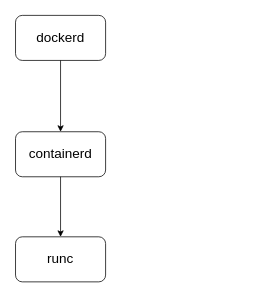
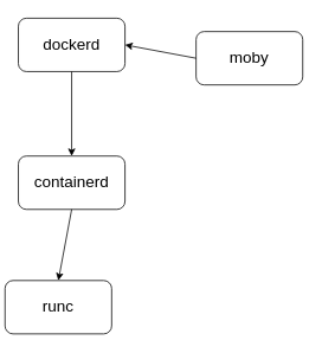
+ <mxCell id="8" value="" style="endArrow=classic;html=1;entryX=1;entryY=0.5;entryDx=0;entryDy=0;exitX=0;exitY=0.5;exitDx=0;exitDy=0;" edge="1" parent="1" source="7" target="2"><mxGeometry width="50" height="50" relative="1" as="geometry"><mxPoint x="20" y="445" as="sourcePoint" /><mxPoint x="70" y="395" as="targetPoint" /></mxGeometry></mxCell>
+ <mxCell id="7" value="moby" style="rounded=1;whiteSpace=wrap;html=1;fontSize=18;" vertex="1" parent="1"><mxGeometry x="220" y="35" width="120" height="60" as="geometry" /></mxCell>
- <mxCell id="4" value="runc" style="rounded=1;whiteSpace=wrap;html=1;fontSize=18;" vertex="1" parent="1"><mxGeometry x="20" y="315" width="120" height="60" as="geometry" /></mxCell>
+ <mxCell id="4" value="runc" style="rounded=1;whiteSpace=wrap;html=1;fontSize=18;" vertex="1" parent="1"><mxGeometry x="5" y="315" width="120" height="60" as="geometry" /></mxCell>
